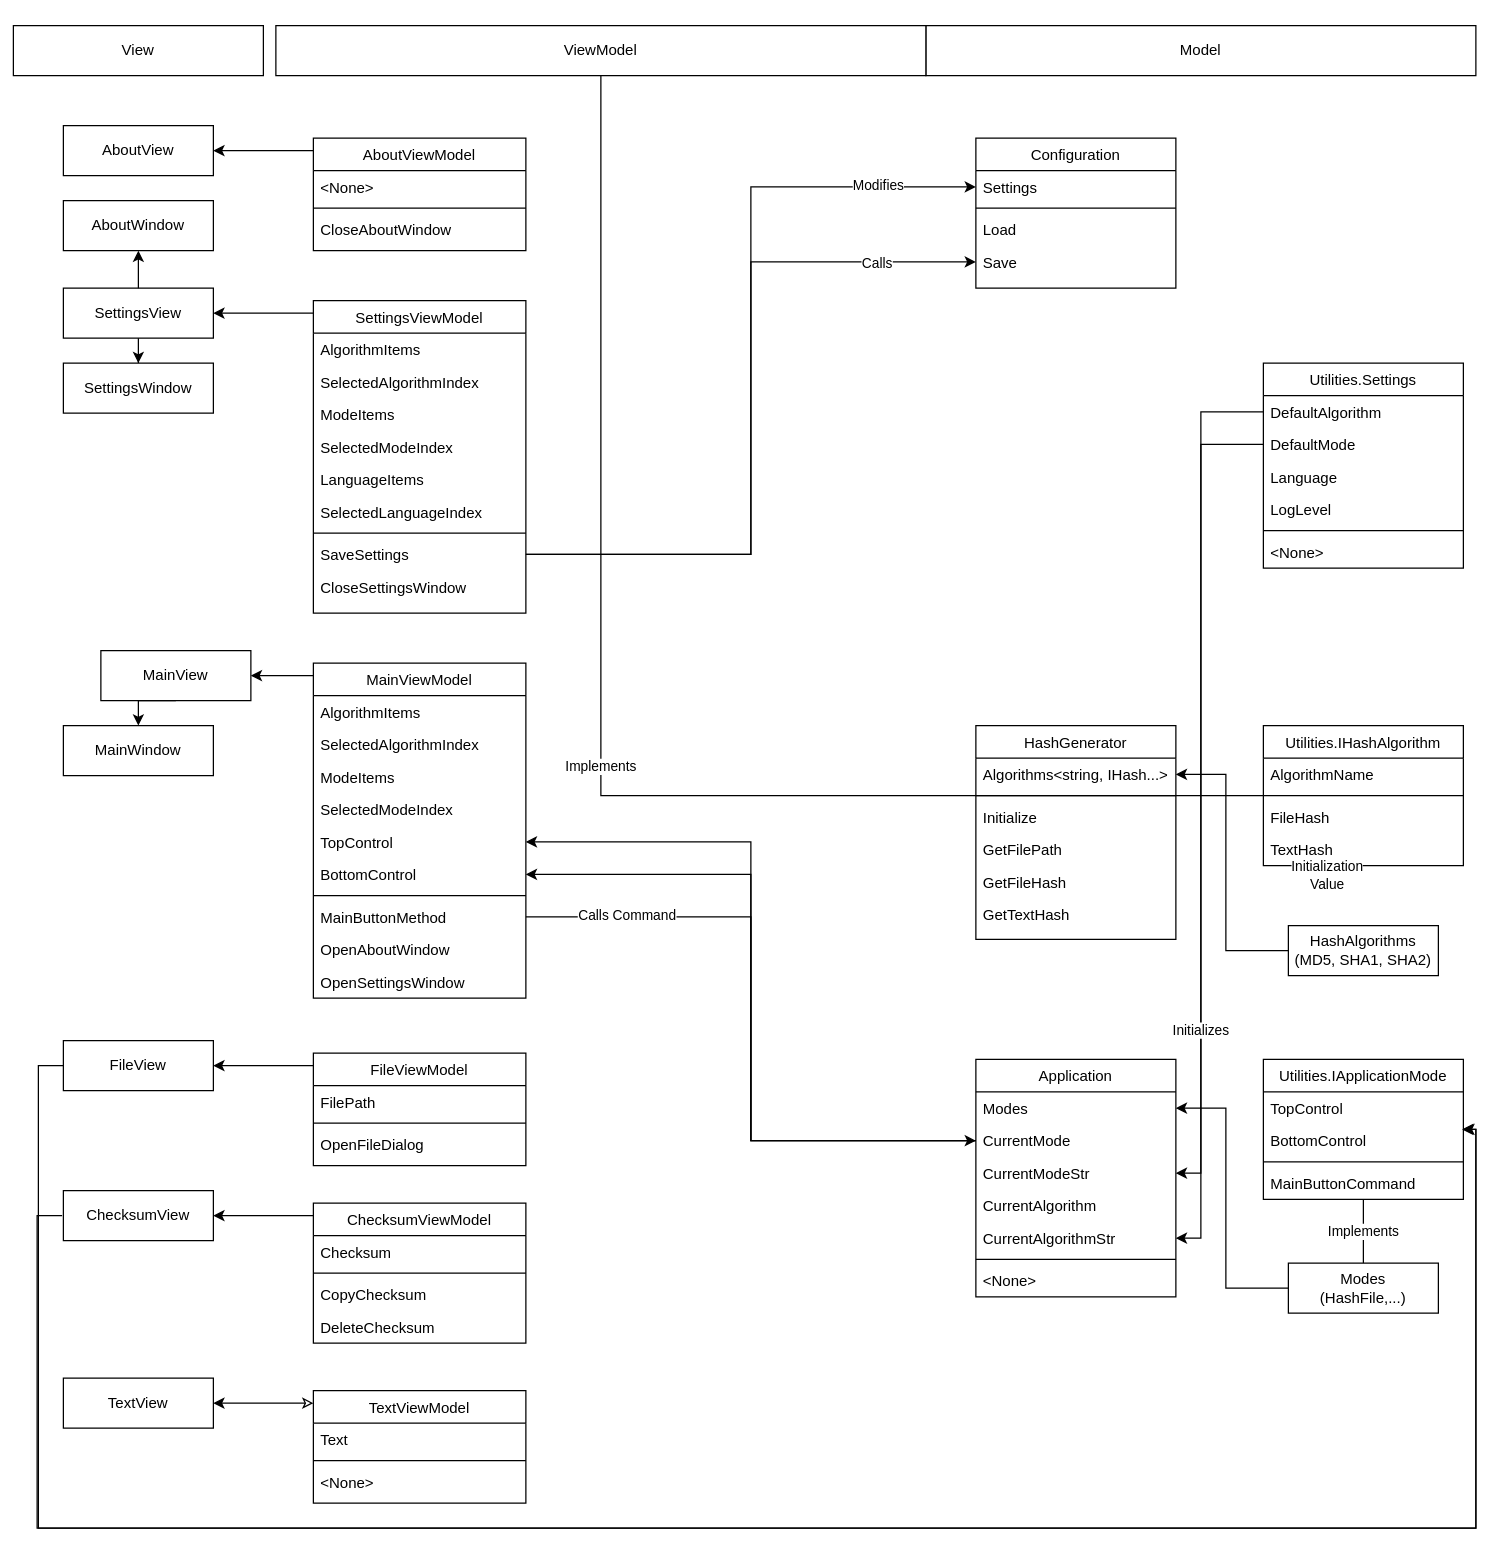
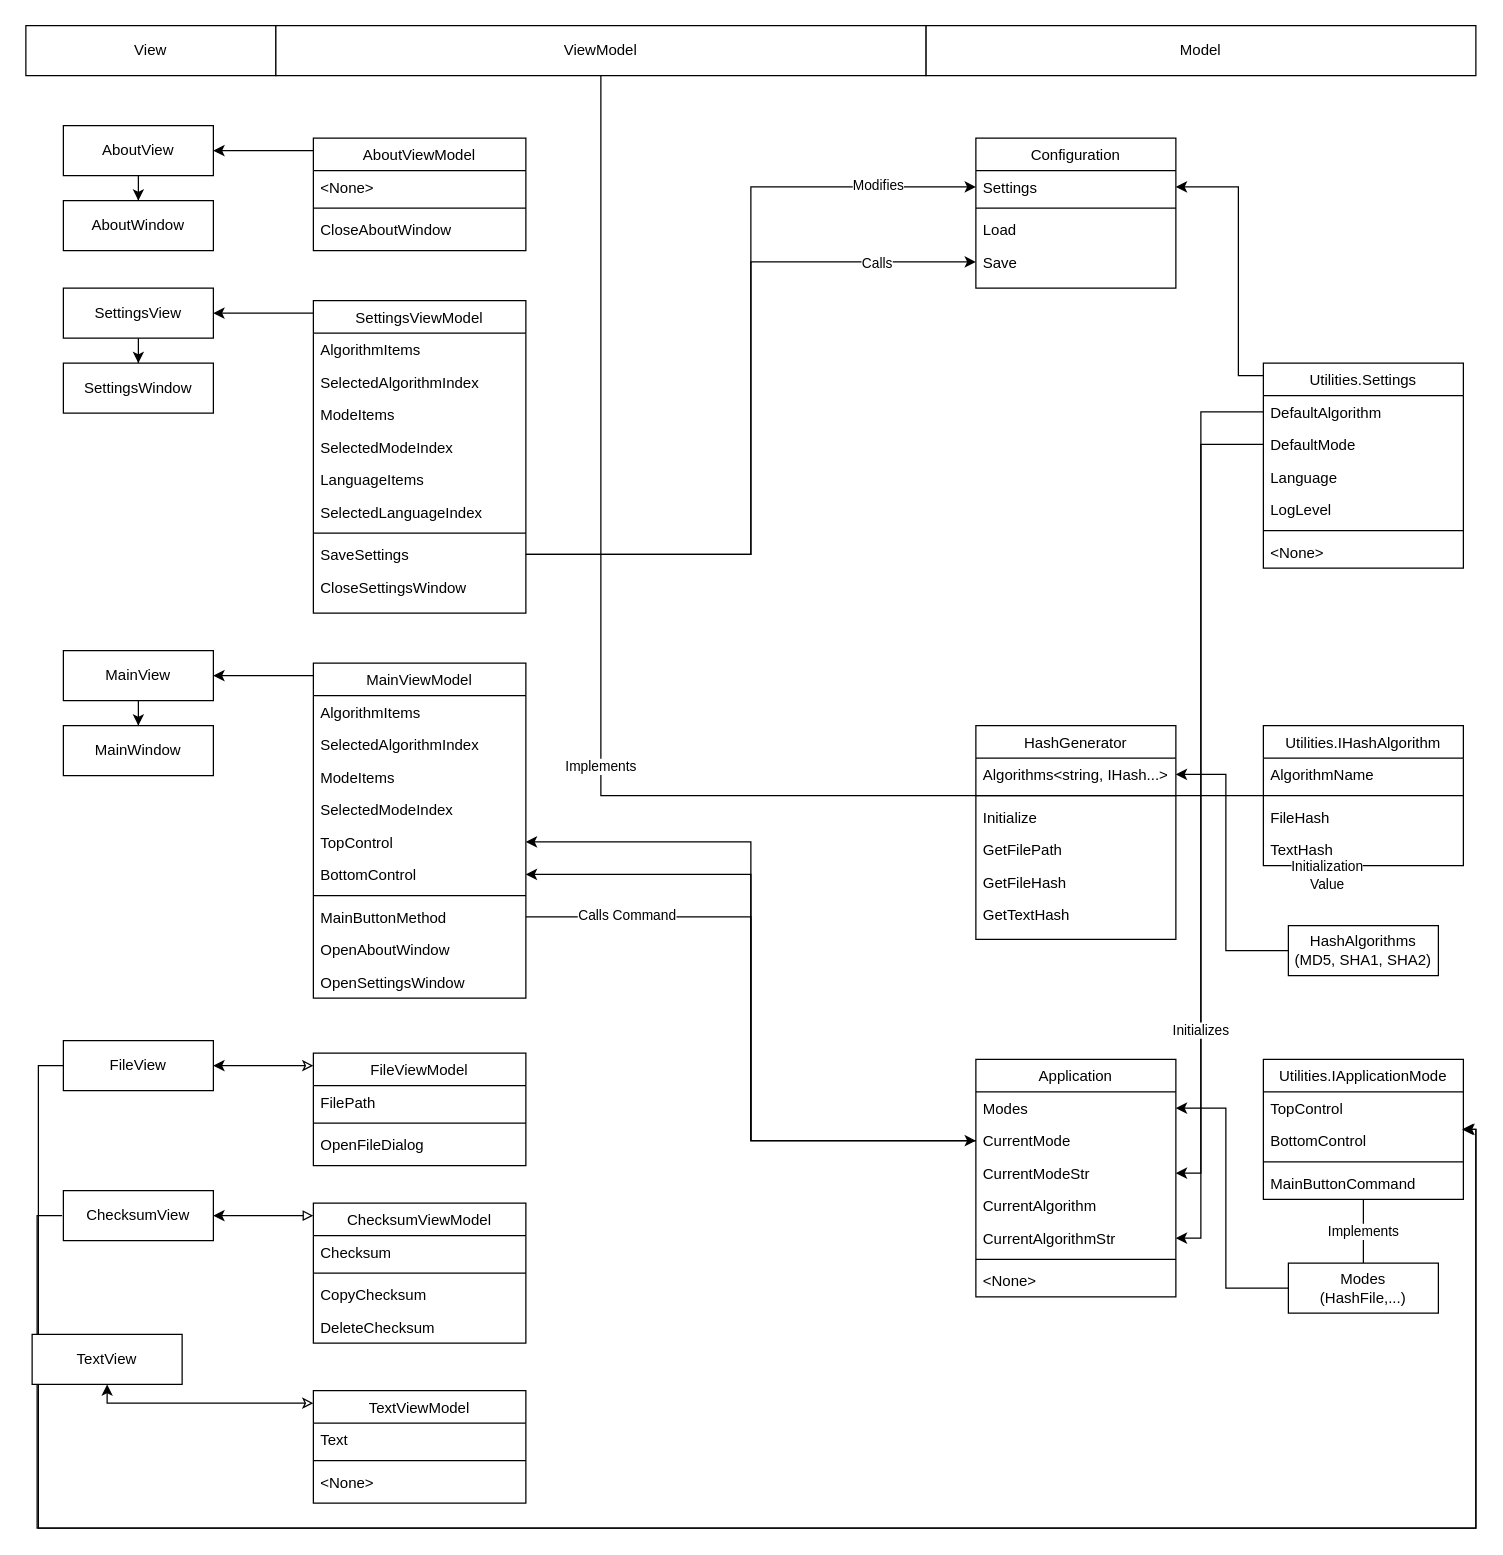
- <mxCell id="61" value="View" style="rounded=0;whiteSpace=wrap;html=1;" parent="1" vertex="1"><mxGeometry x="10" y="20" width="200" height="40" as="geometry" /></mxCell>
+ <mxCell id="61" value="View" style="rounded=0;whiteSpace=wrap;html=1;" parent="1" vertex="1"><mxGeometry width="200" height="40" as="geometry" x="20" y="20" /></mxCell>
- <mxCell id="93" style="edgeStyle=orthogonalEdgeStyle;rounded=0;orthogonalLoop=1;jettySize=auto;html=1;startArrow=classic;startFill=1;endArrow=none;endFill=0;" parent="1" source="94" target="36" edge="1"><mxGeometry relative="1" as="geometry" /></mxCell>
+ <mxCell id="93" style="edgeStyle=orthogonalEdgeStyle;rounded=0;orthogonalLoop=1;jettySize=auto;html=1;startArrow=classic;startFill=1;endArrow=none;endFill=0;" parent="1" source="94" target="34" edge="1"><mxGeometry relative="1" as="geometry" /></mxCell>
+ <mxCell id="44" style="edgeStyle=orthogonalEdgeStyle;rounded=0;orthogonalLoop=1;jettySize=auto;html=1;" parent="1" source="45" target="40" edge="1"><mxGeometry relative="1" as="geometry"><Array as="points"><mxPoint x="990" y="300" /><mxPoint x="990" y="149" /></Array></mxGeometry></mxCell>
- <mxCell id="38" value="MainView" style="rounded=0;whiteSpace=wrap;html=1;" parent="1" vertex="1"><mxGeometry x="80" y="520" width="120" height="40" as="geometry" /></mxCell>
+ <mxCell id="38" value="MainView" style="rounded=0;whiteSpace=wrap;html=1;" parent="1" vertex="1"><mxGeometry x="50" y="520" width="120" height="40" as="geometry" /></mxCell>
- <mxCell id="67" style="edgeStyle=orthogonalEdgeStyle;rounded=0;orthogonalLoop=1;jettySize=auto;html=1;startArrow=classic;startFill=1;endArrow=none;endFill=0;" parent="1" source="69" target="63" edge="1"><mxGeometry relative="1" as="geometry"><mxPoint x="150" y="962" as="targetPoint" /><Array as="points"><mxPoint x="200" y="852" /><mxPoint x="200" y="852" /></Array></mxGeometry></mxCell>
+ <mxCell id="67" style="edgeStyle=orthogonalEdgeStyle;rounded=0;orthogonalLoop=1;jettySize=auto;html=1;startArrow=classic;startFill=1;endArrow=classic;endFill=0;" parent="1" source="69" target="63" edge="1"><mxGeometry relative="1" as="geometry"><mxPoint x="150" y="962" as="targetPoint" /><Array as="points"><mxPoint x="200" y="852" /><mxPoint x="200" y="852" /></Array></mxGeometry></mxCell>
- <mxCell id="75" style="edgeStyle=orthogonalEdgeStyle;rounded=0;orthogonalLoop=1;jettySize=auto;html=1;startArrow=classic;startFill=1;endArrow=none;endFill=0;" parent="1" source="77" target="70" edge="1"><mxGeometry relative="1" as="geometry"><mxPoint x="150" y="1082" as="targetPoint" /><Array as="points"><mxPoint x="200" y="972" /><mxPoint x="200" y="972" /></Array></mxGeometry></mxCell>
+ <mxCell id="75" style="edgeStyle=orthogonalEdgeStyle;rounded=0;orthogonalLoop=1;jettySize=auto;html=1;startArrow=classic;startFill=1;endArrow=block;endFill=0;" parent="1" source="77" target="70" edge="1"><mxGeometry relative="1" as="geometry"><mxPoint x="150" y="1082" as="targetPoint" /><Array as="points"><mxPoint x="200" y="972" /><mxPoint x="200" y="972" /></Array></mxGeometry></mxCell>
- <mxCell id="83" value="TextView" style="rounded=0;whiteSpace=wrap;html=1;" parent="1" vertex="1"><mxGeometry x="50" y="1102" width="120" height="40" as="geometry" /></mxCell>
+ <mxCell id="83" value="TextView" style="rounded=0;whiteSpace=wrap;html=1;" parent="1" vertex="1"><mxGeometry x="25" y="1067" width="120" height="40" as="geometry" /></mxCell>
